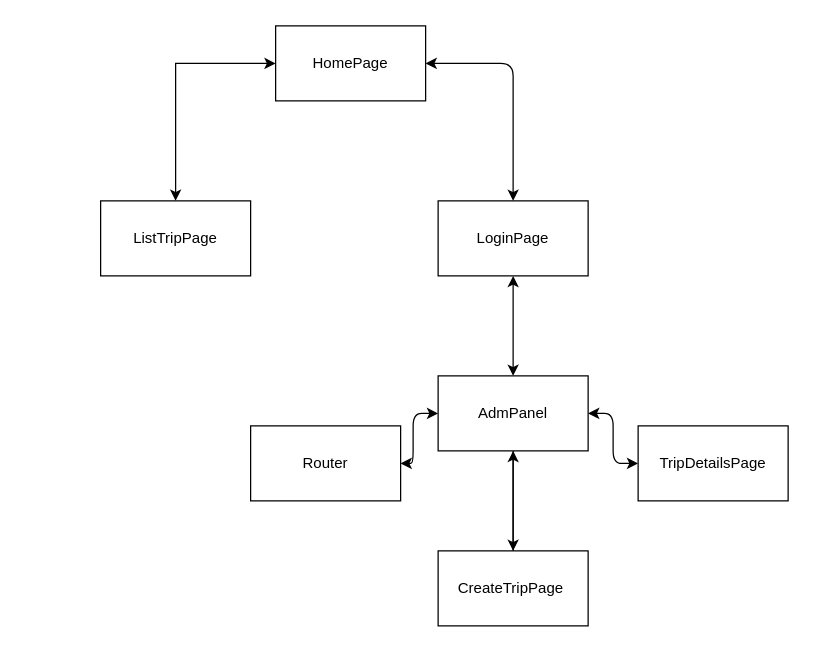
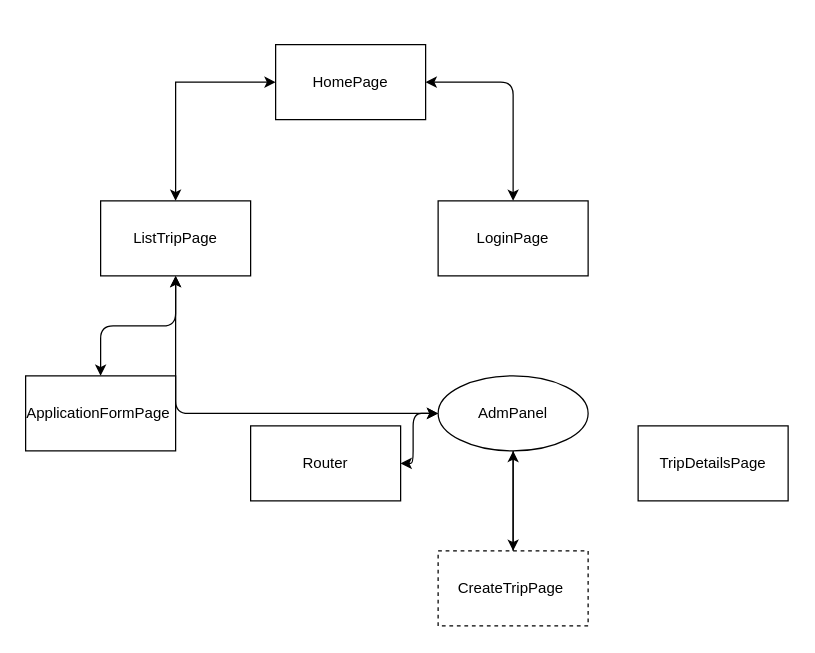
- <mxCell id="4" value="HomePage" style="rounded=0;whiteSpace=wrap;html=1;" vertex="1" parent="1"><mxGeometry x="220" y="20" width="120" height="60" as="geometry" /></mxCell>
+ <mxCell id="4" value="HomePage" style="rounded=0;whiteSpace=wrap;html=1;" vertex="1" parent="1"><mxGeometry x="220" y="35" width="120" height="60" as="geometry" /></mxCell>
+ <mxCell id="13" value="" style="edgeStyle=orthogonalEdgeStyle;rounded=1;orthogonalLoop=1;jettySize=auto;html=1;startArrow=classic;startFill=1;" edge="1" parent="1" source="14" target="15"><mxGeometry relative="1" as="geometry" /></mxCell>
- <mxCell id="16" value="" style="edgeStyle=orthogonalEdgeStyle;rounded=1;orthogonalLoop=1;jettySize=auto;html=1;startArrow=classic;startFill=1;" edge="1" parent="1" source="17" target="8"><mxGeometry relative="1" as="geometry" /></mxCell>
+ <mxCell id="15" value="ApplicationFormPage&amp;nbsp;" style="whiteSpace=wrap;html=1;rounded=0;" vertex="1" parent="1"><mxGeometry x="20" y="300" width="120" height="60" as="geometry" /></mxCell>
- <mxCell id="8" value="AdmPanel" style="rounded=0;whiteSpace=wrap;html=1;" vertex="1" parent="1"><mxGeometry x="350" y="300" width="120" height="60" as="geometry" /></mxCell>
+ <mxCell id="8" value="AdmPanel" style="ellipse;whiteSpace=wrap;html=1;" vertex="1" parent="1"><mxGeometry x="350" y="300" width="120" height="60" as="geometry" /></mxCell>
- <mxCell id="6" value="" style="edgeStyle=orthogonalEdgeStyle;rounded=1;orthogonalLoop=1;jettySize=auto;html=1;startArrow=classic;startFill=1;" edge="1" parent="1" source="8" target="11"><mxGeometry relative="1" as="geometry" /></mxCell>
+ <mxCell id="6" value="" style="edgeStyle=orthogonalEdgeStyle;rounded=1;orthogonalLoop=1;jettySize=auto;html=1;startArrow=classic;startFill=1;" edge="1" parent="1" source="8" target="14"><mxGeometry relative="1" as="geometry" /></mxCell>
- <mxCell id="10" value="CreateTripPage&amp;nbsp;" style="whiteSpace=wrap;html=1;rounded=0;" vertex="1" parent="1"><mxGeometry x="350" y="440" width="120" height="60" as="geometry" /></mxCell>
+ <mxCell id="10" value="CreateTripPage&amp;nbsp;" style="whiteSpace=wrap;html=1;rounded=0;dashed=1;" vertex="1" parent="1"><mxGeometry x="350" y="440" width="120" height="60" as="geometry" /></mxCell>
